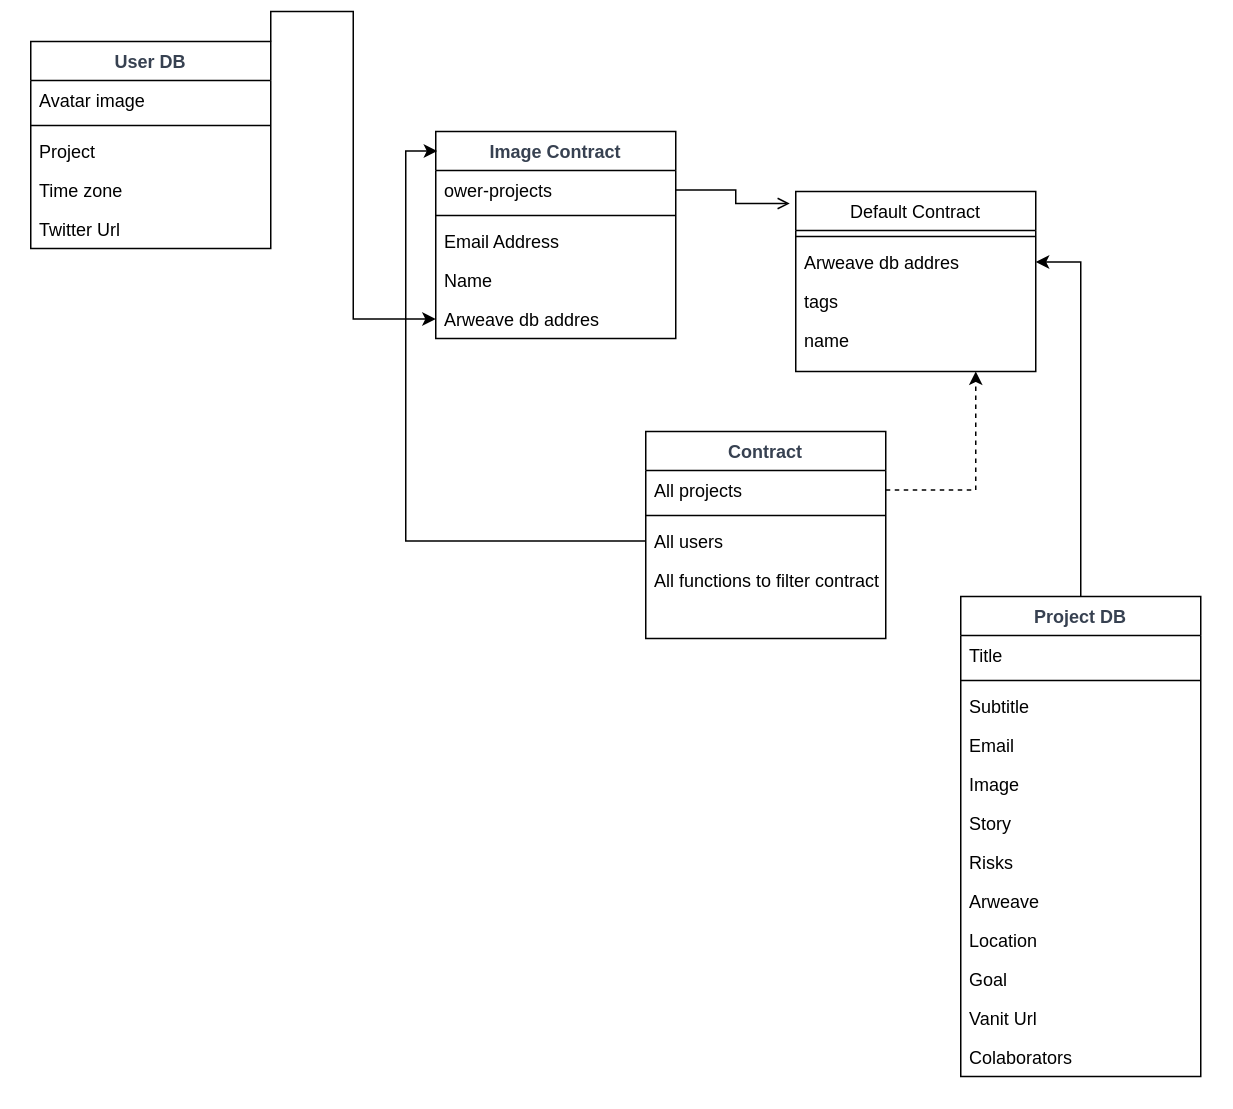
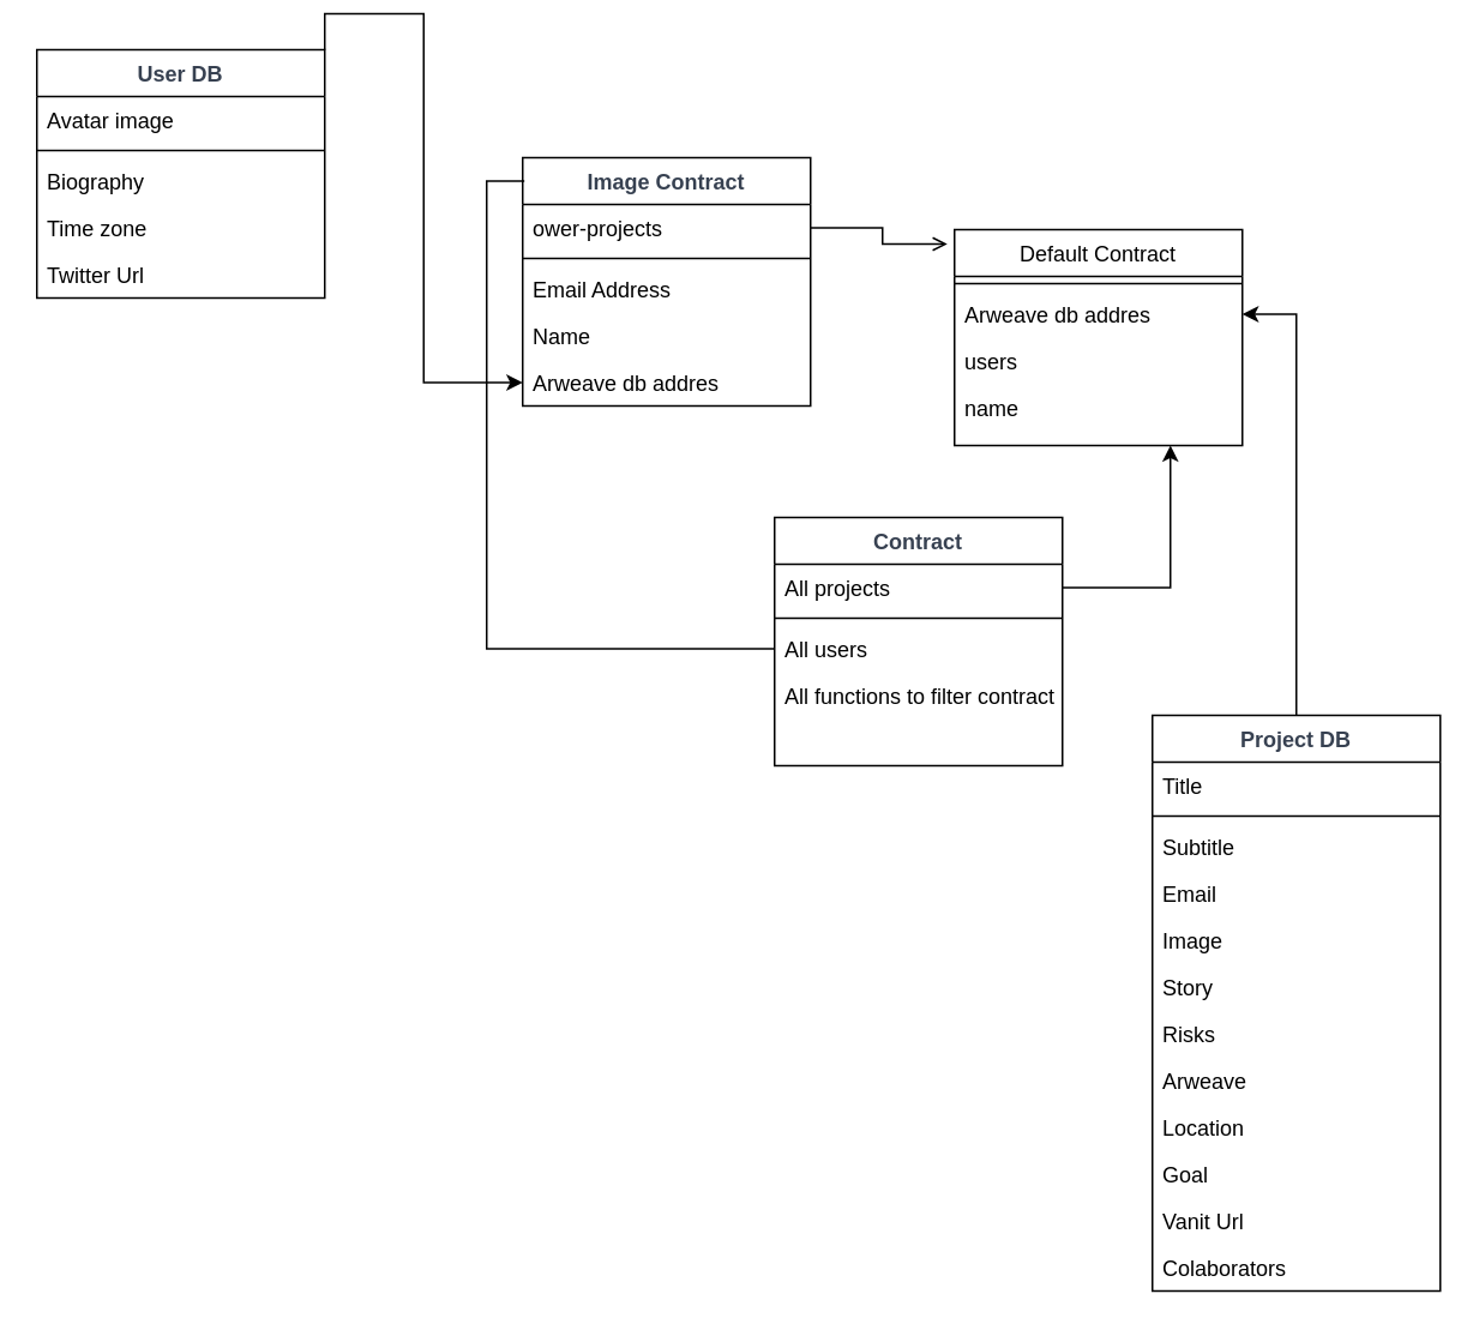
- <mxCell id="20" style="edgeStyle=orthogonalEdgeStyle;rounded=0;orthogonalLoop=1;jettySize=auto;html=1;exitX=0;exitY=0.5;exitDx=0;exitDy=0;entryX=0.006;entryY=0.094;entryDx=0;entryDy=0;entryPerimeter=0;" edge="1" parent="1" source="17" target="2"><mxGeometry relative="1" as="geometry" /></mxCell>
+ <mxCell id="20" style="edgeStyle=orthogonalEdgeStyle;rounded=0;orthogonalLoop=1;jettySize=auto;html=1;exitX=0;exitY=0.5;exitDx=0;exitDy=0;entryX=0.006;entryY=0.094;entryDx=0;entryDy=0;entryPerimeter=0;endArrow=none;" edge="1" parent="1" source="17" target="2"><mxGeometry relative="1" as="geometry" /></mxCell>
- <mxCell id="39" value="Project" style="text;align=left;verticalAlign=top;spacingLeft=4;spacingRight=4;overflow=hidden;rotatable=0;points=[[0,0.5],[1,0.5]];portConstraint=eastwest;rounded=0;shadow=0;html=0;" vertex="1" parent="36"><mxGeometry y="60" width="160" height="26" as="geometry" /></mxCell>
+ <mxCell id="39" value="Biography" style="text;align=left;verticalAlign=top;spacingLeft=4;spacingRight=4;overflow=hidden;rotatable=0;points=[[0,0.5],[1,0.5]];portConstraint=eastwest;rounded=0;shadow=0;html=0;" vertex="1" parent="36"><mxGeometry y="60" width="160" height="26" as="geometry" /></mxCell>
- <mxCell id="11" value="tags" style="text;align=left;verticalAlign=top;spacingLeft=4;spacingRight=4;overflow=hidden;rotatable=0;points=[[0,0.5],[1,0.5]];portConstraint=eastwest;rounded=0;shadow=0;html=0;" vertex="1" parent="8"><mxGeometry y="60" width="160" height="26" as="geometry" /></mxCell>
+ <mxCell id="11" value="users" style="text;align=left;verticalAlign=top;spacingLeft=4;spacingRight=4;overflow=hidden;rotatable=0;points=[[0,0.5],[1,0.5]];portConstraint=eastwest;rounded=0;shadow=0;html=0;" vertex="1" parent="8"><mxGeometry y="60" width="160" height="26" as="geometry" /></mxCell>
- <mxCell id="19" style="edgeStyle=orthogonalEdgeStyle;rounded=0;orthogonalLoop=1;jettySize=auto;html=1;entryX=0.75;entryY=1;entryDx=0;entryDy=0;dashed=1;" edge="1" parent="1" source="15" target="8"><mxGeometry relative="1" as="geometry" /></mxCell>
+ <mxCell id="19" style="edgeStyle=orthogonalEdgeStyle;rounded=0;orthogonalLoop=1;jettySize=auto;html=1;entryX=0.75;entryY=1;entryDx=0;entryDy=0;" edge="1" parent="1" source="15" target="8"><mxGeometry relative="1" as="geometry" /></mxCell>
